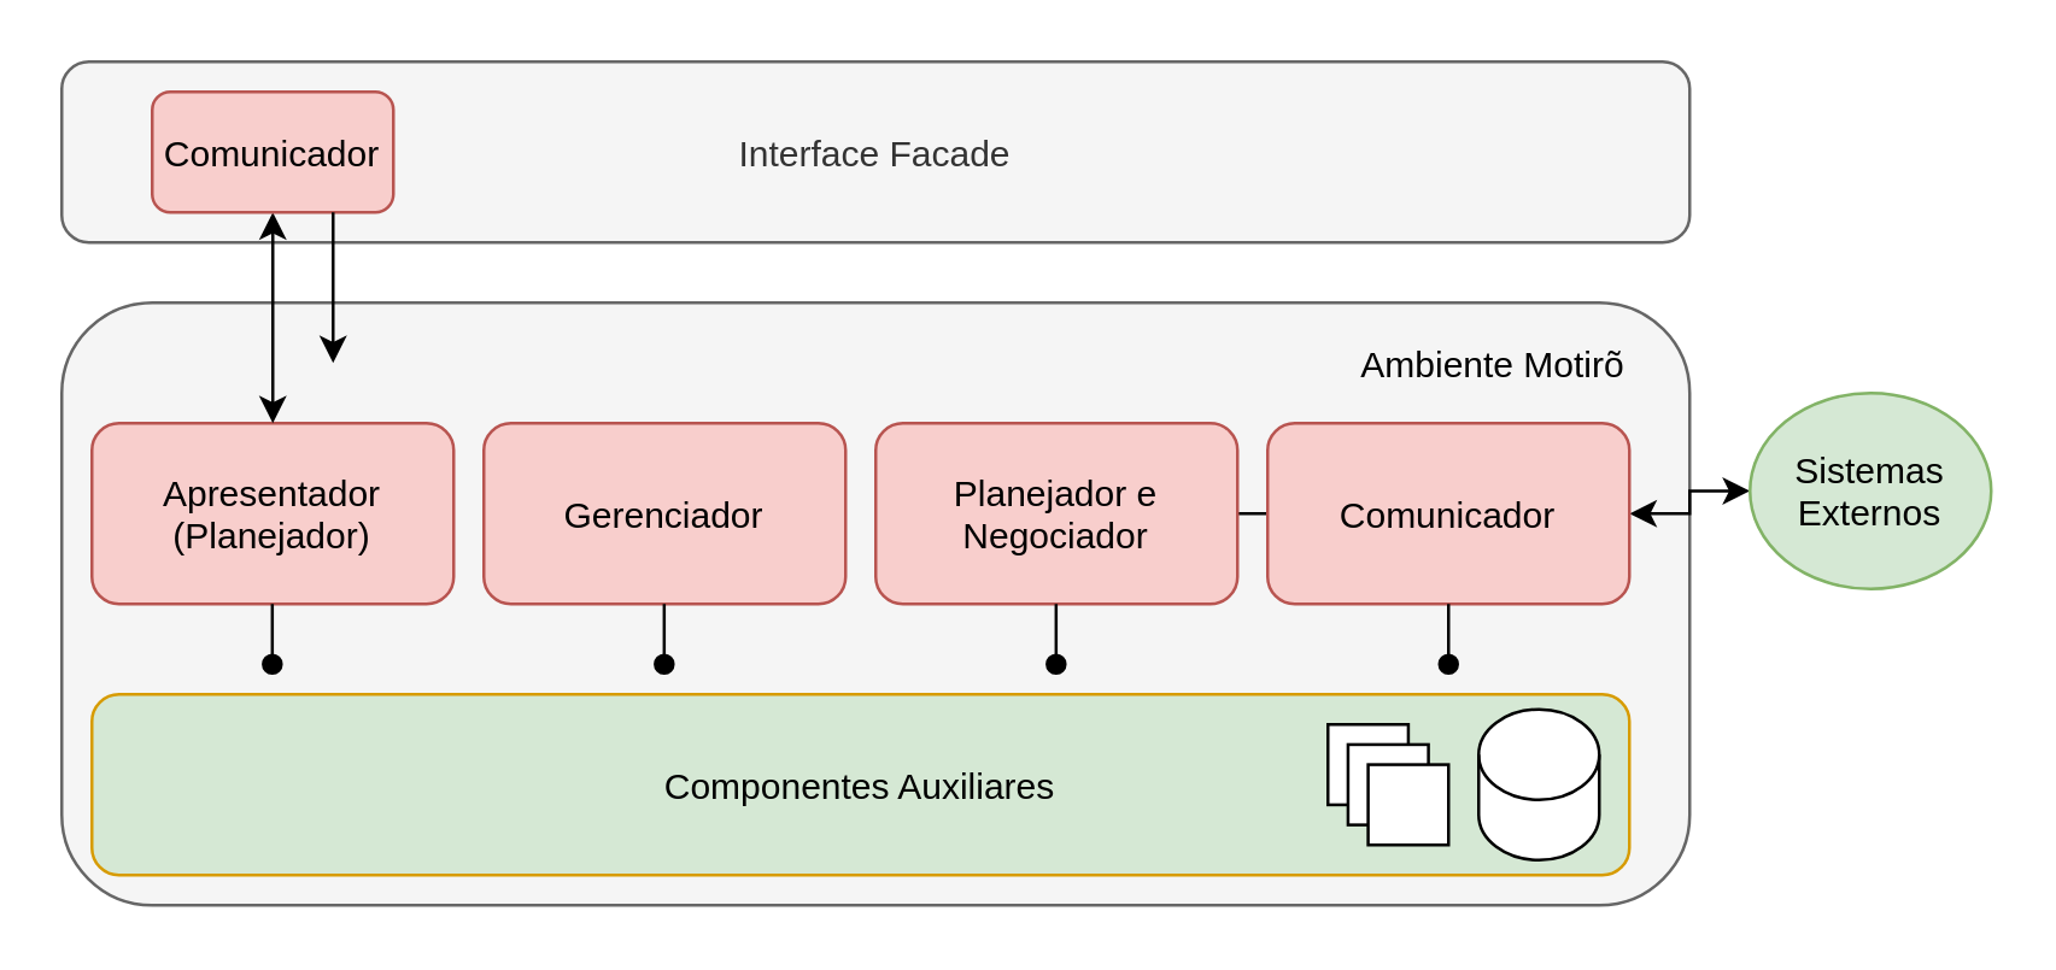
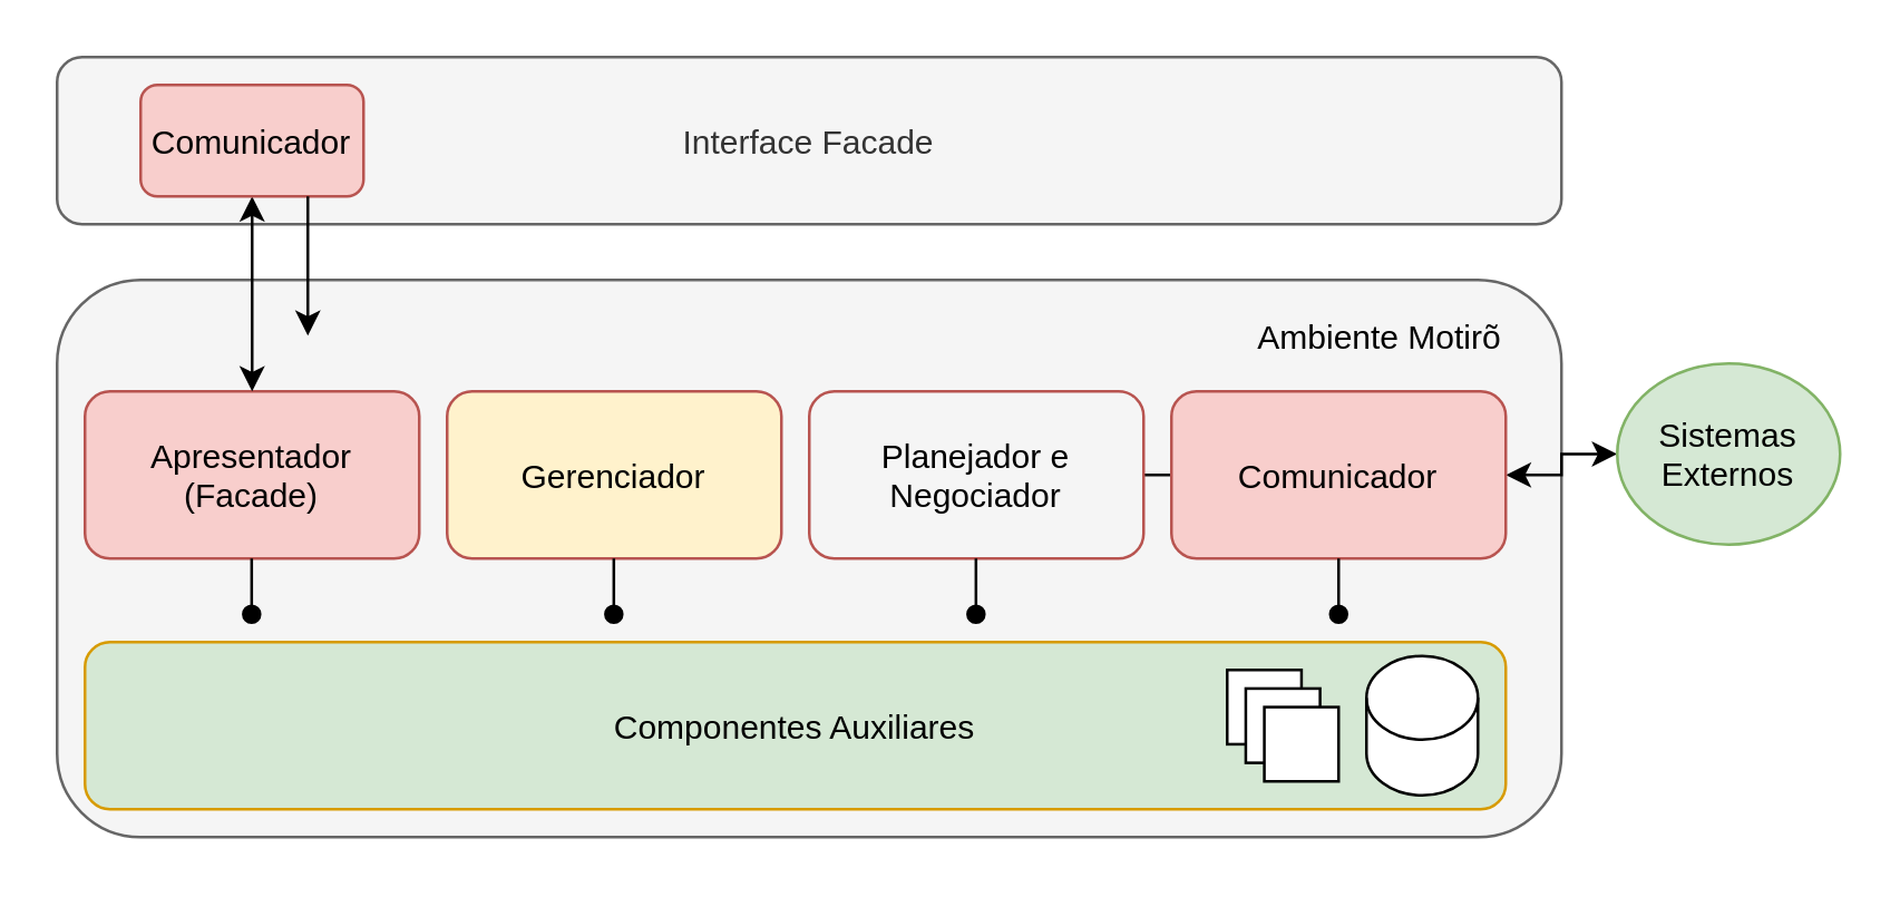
- <mxCell id="3" value="Apresentador&#10;(Planejador)" style="rounded=1;fillColor=#f8cecc;strokeColor=#b85450;" vertex="1" parent="1"><mxGeometry x="30" y="140" width="120" height="60" as="geometry" /></mxCell>
+ <mxCell id="3" value="Apresentador&#10;(Facade)" style="rounded=1;fillColor=#f8cecc;strokeColor=#b85450;" vertex="1" parent="1"><mxGeometry x="30" y="140" width="120" height="60" as="geometry" /></mxCell>
- <mxCell id="4" value="Gerenciador" style="rounded=1;fillColor=#f8cecc;strokeColor=#b85450;" vertex="1" parent="1"><mxGeometry x="160" y="140" width="120" height="60" as="geometry" /></mxCell>
+ <mxCell id="4" value="Gerenciador" style="rounded=1;fillColor=#fff2cc;strokeColor=#b85450;" vertex="1" parent="1"><mxGeometry x="160" y="140" width="120" height="60" as="geometry" /></mxCell>
- <mxCell id="6" value="Planejador e&#10;Negociador" style="rounded=1;fillColor=#f8cecc;strokeColor=#b85450;" vertex="1" parent="1"><mxGeometry x="290" y="140" width="120" height="60" as="geometry" /></mxCell>
+ <mxCell id="6" value="Planejador e&#10;Negociador" style="rounded=1;fillColor=#f5f5f5;strokeColor=#b85450;" vertex="1" parent="1"><mxGeometry x="290" y="140" width="120" height="60" as="geometry" /></mxCell>
